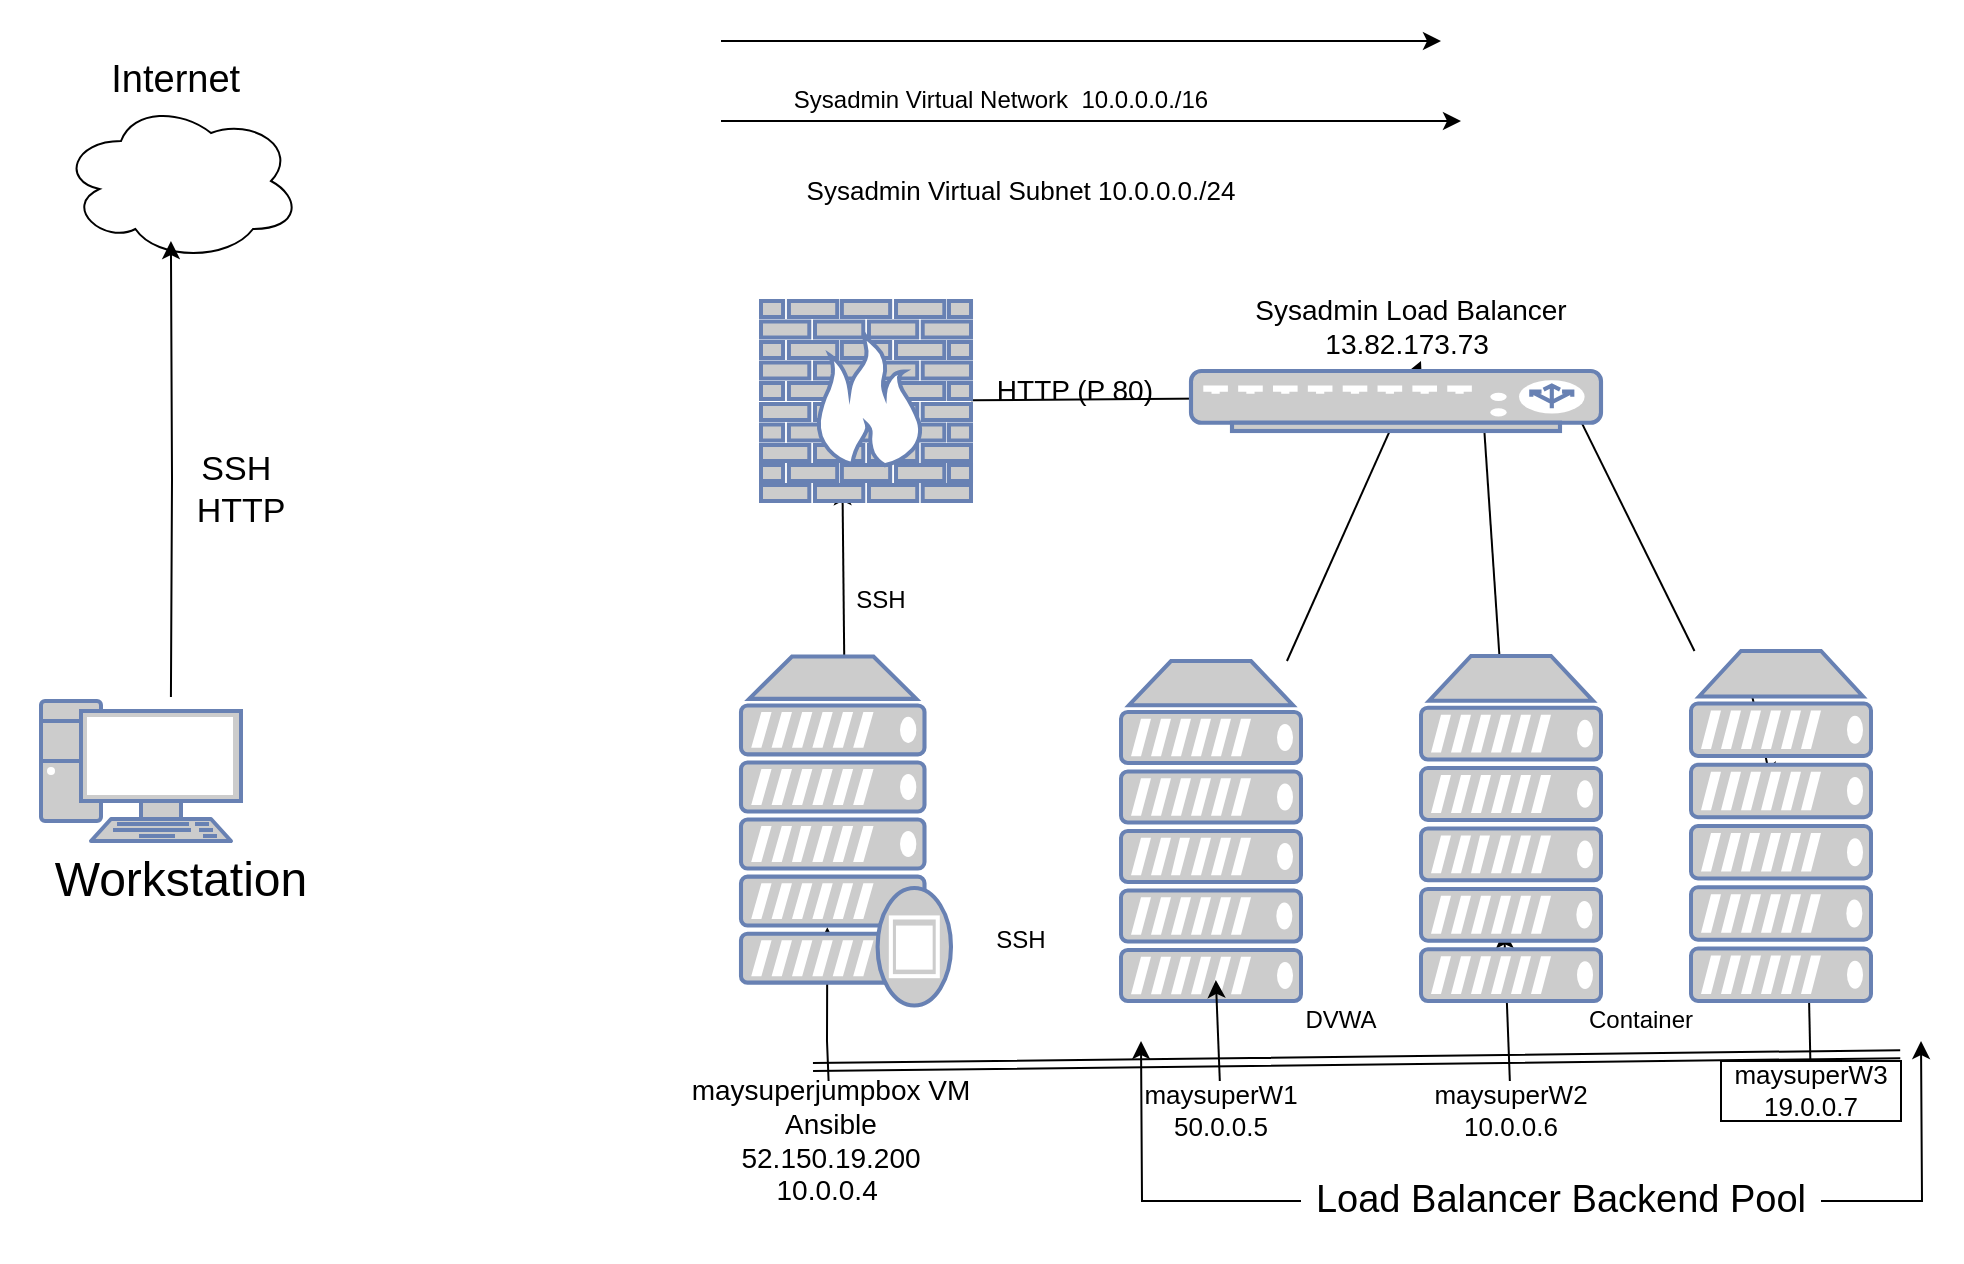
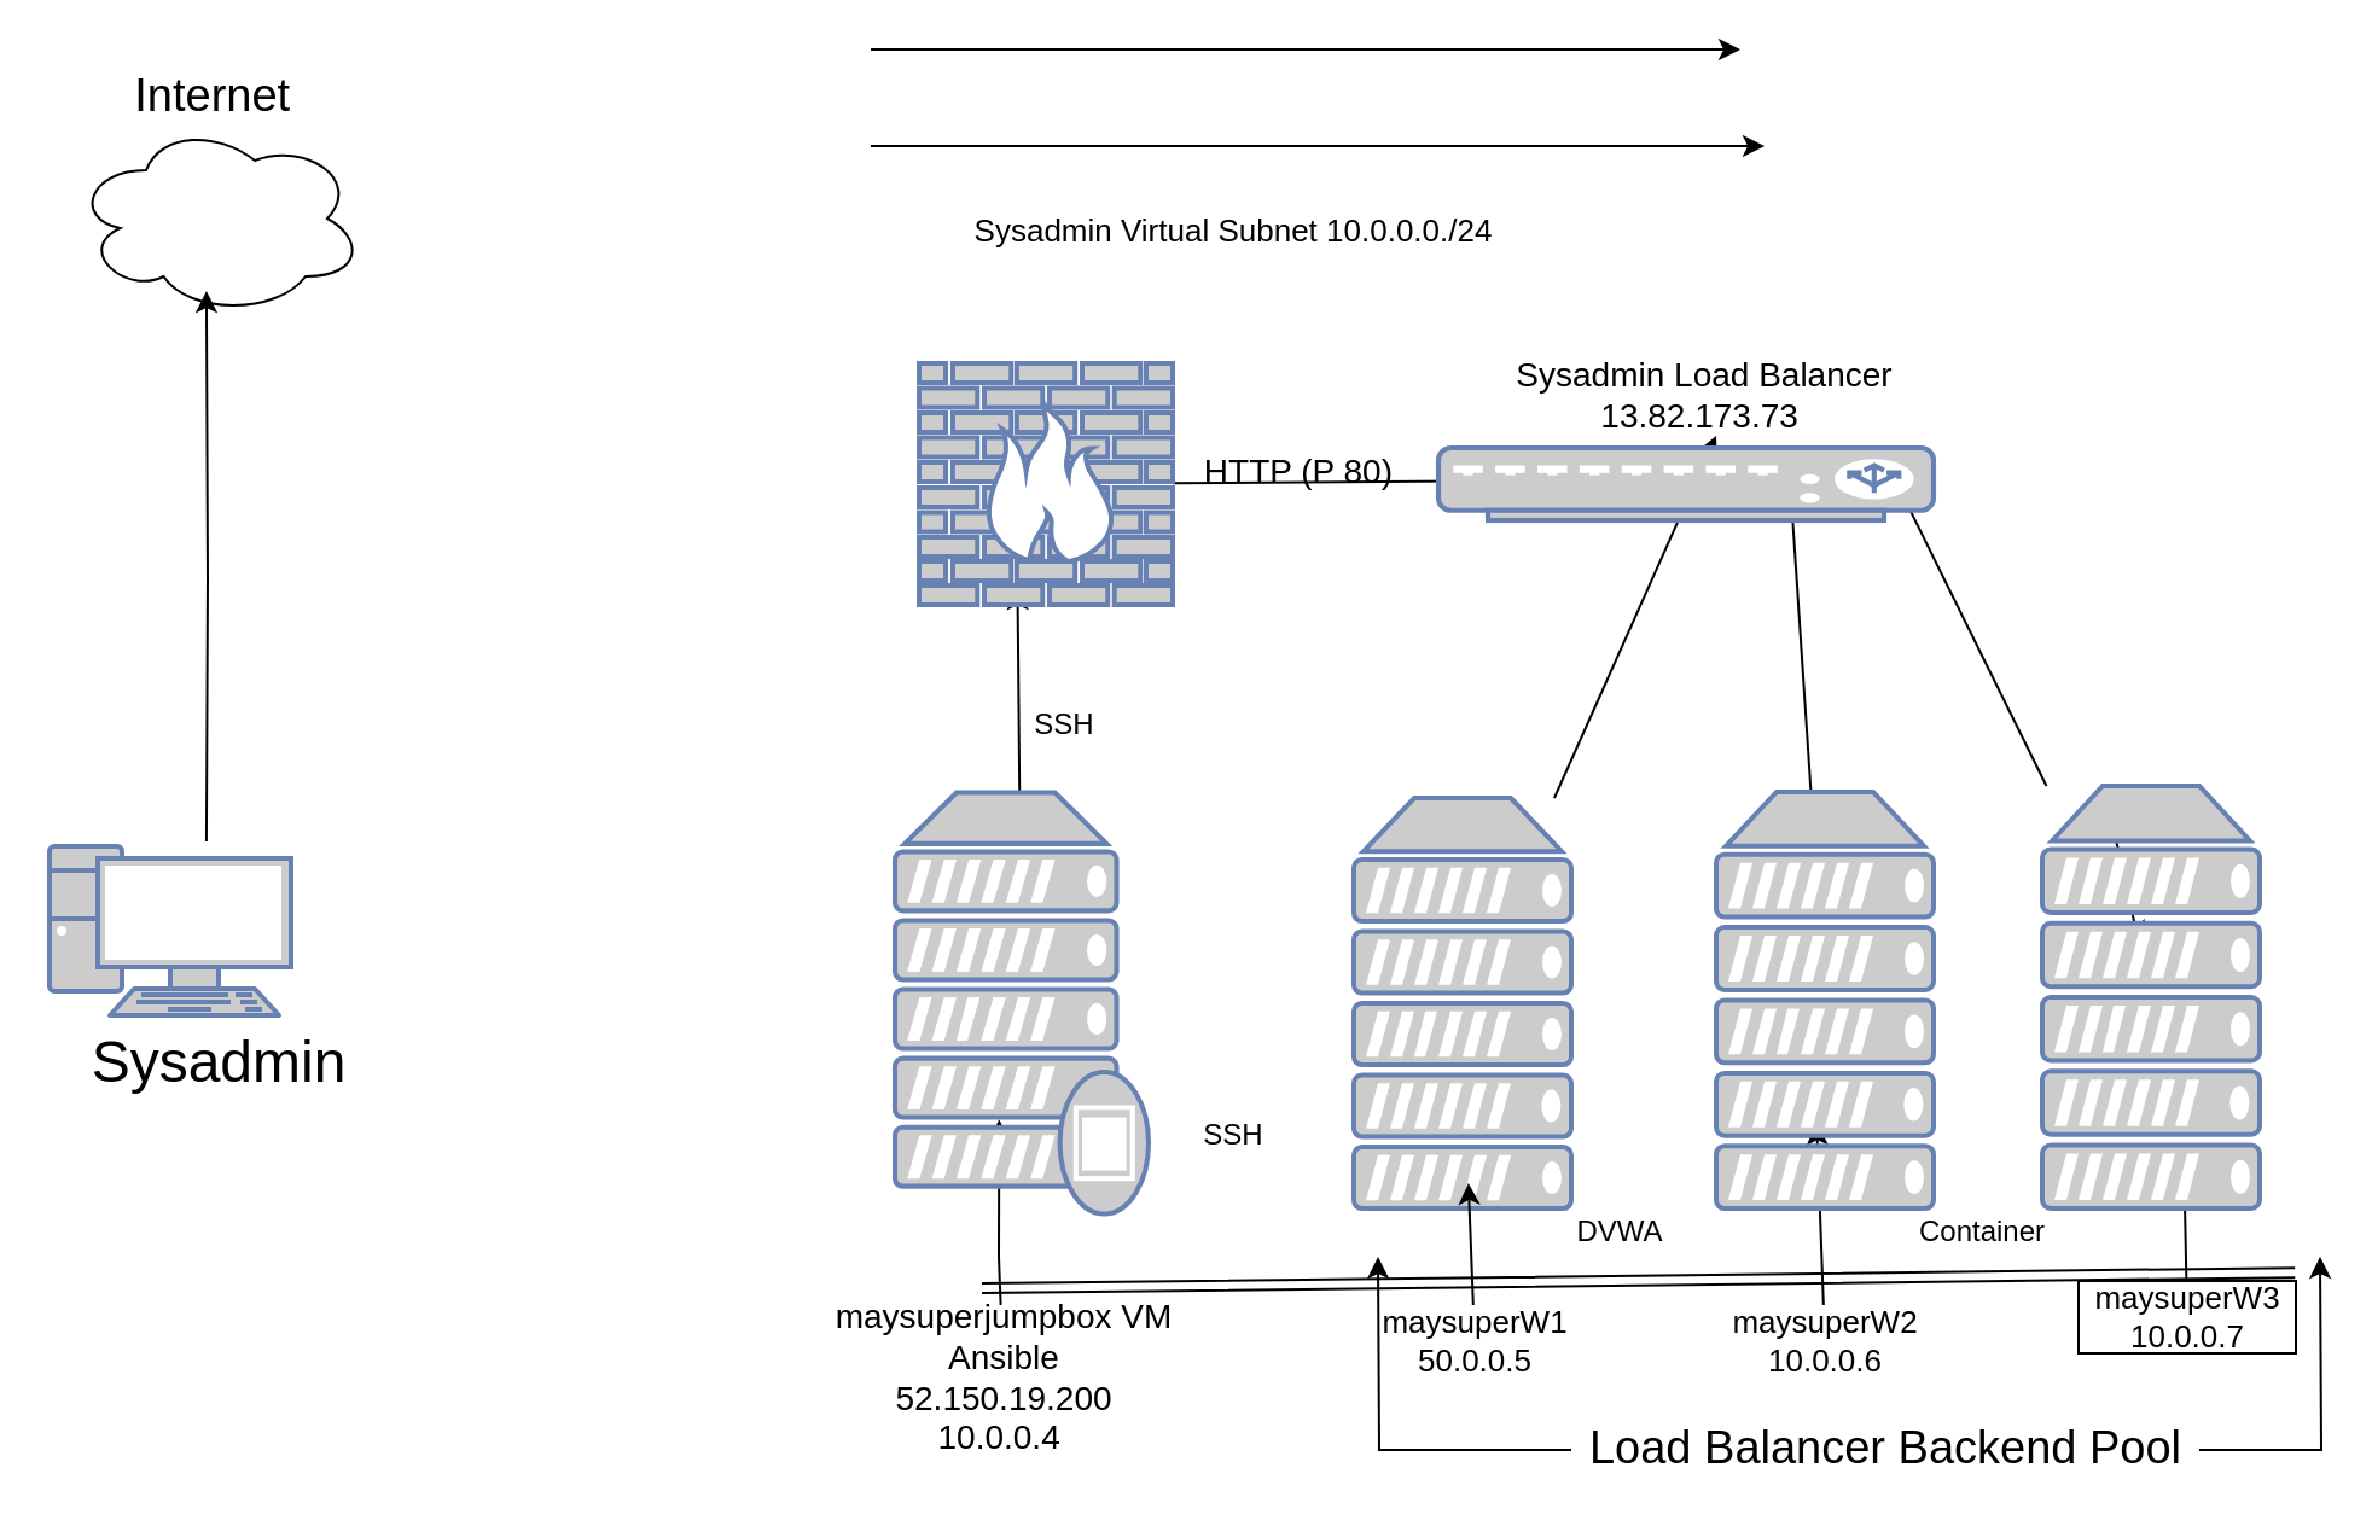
- <mxCell id="36" value="Sysadmin Virtual Network&amp;nbsp; 10.0.0.0./16" style="text;html=1;align=center;verticalAlign=middle;resizable=0;points=[];autosize=1;" vertex="1" parent="1"><mxGeometry x="390" y="40" width="220" height="20" as="geometry" /></mxCell>
- <mxCell id="5" value="&lt;span style=&quot;font-size: 17px&quot;&gt;SSH&amp;nbsp;&lt;br&gt;HTTP&lt;br&gt;&lt;/span&gt;" style="text;html=1;align=center;verticalAlign=middle;resizable=0;points=[];autosize=1;" vertex="1" parent="1"><mxGeometry x="90" y="230" width="60" height="30" as="geometry" /></mxCell>
- <mxCell id="30" value="&lt;span style=&quot;font-size: 24px&quot;&gt;Workstation&lt;/span&gt;" style="text;html=1;align=center;verticalAlign=middle;resizable=0;points=[];autosize=1;" vertex="1" parent="1"><mxGeometry x="20" y="430" width="140" height="20" as="geometry" /></mxCell>
+ <mxCell id="30" value="&lt;span style=&quot;font-size: 24px&quot;&gt;Sysadmin&lt;/span&gt;" style="text;html=1;align=center;verticalAlign=middle;resizable=0;points=[];autosize=1;" vertex="1" parent="1"><mxGeometry x="20" y="430" width="140" height="20" as="geometry" /></mxCell>
- <mxCell id="18" value="&lt;font style=&quot;font-size: 13px&quot;&gt;maysuperW3&lt;br&gt;19.0.0.7&lt;br&gt;&lt;/font&gt;" style="text;html=1;align=center;verticalAlign=middle;resizable=0;points=[];autosize=1;strokeColor=#000000;" vertex="1" parent="1"><mxGeometry x="860" y="530" width="90" height="30" as="geometry" /></mxCell>
+ <mxCell id="18" value="&lt;font style=&quot;font-size: 13px&quot;&gt;maysuperW3&lt;br&gt;10.0.0.7&lt;br&gt;&lt;/font&gt;" style="text;html=1;align=center;verticalAlign=middle;resizable=0;points=[];autosize=1;strokeColor=#000000;" vertex="1" parent="1"><mxGeometry x="860" y="530" width="90" height="30" as="geometry" /></mxCell>
